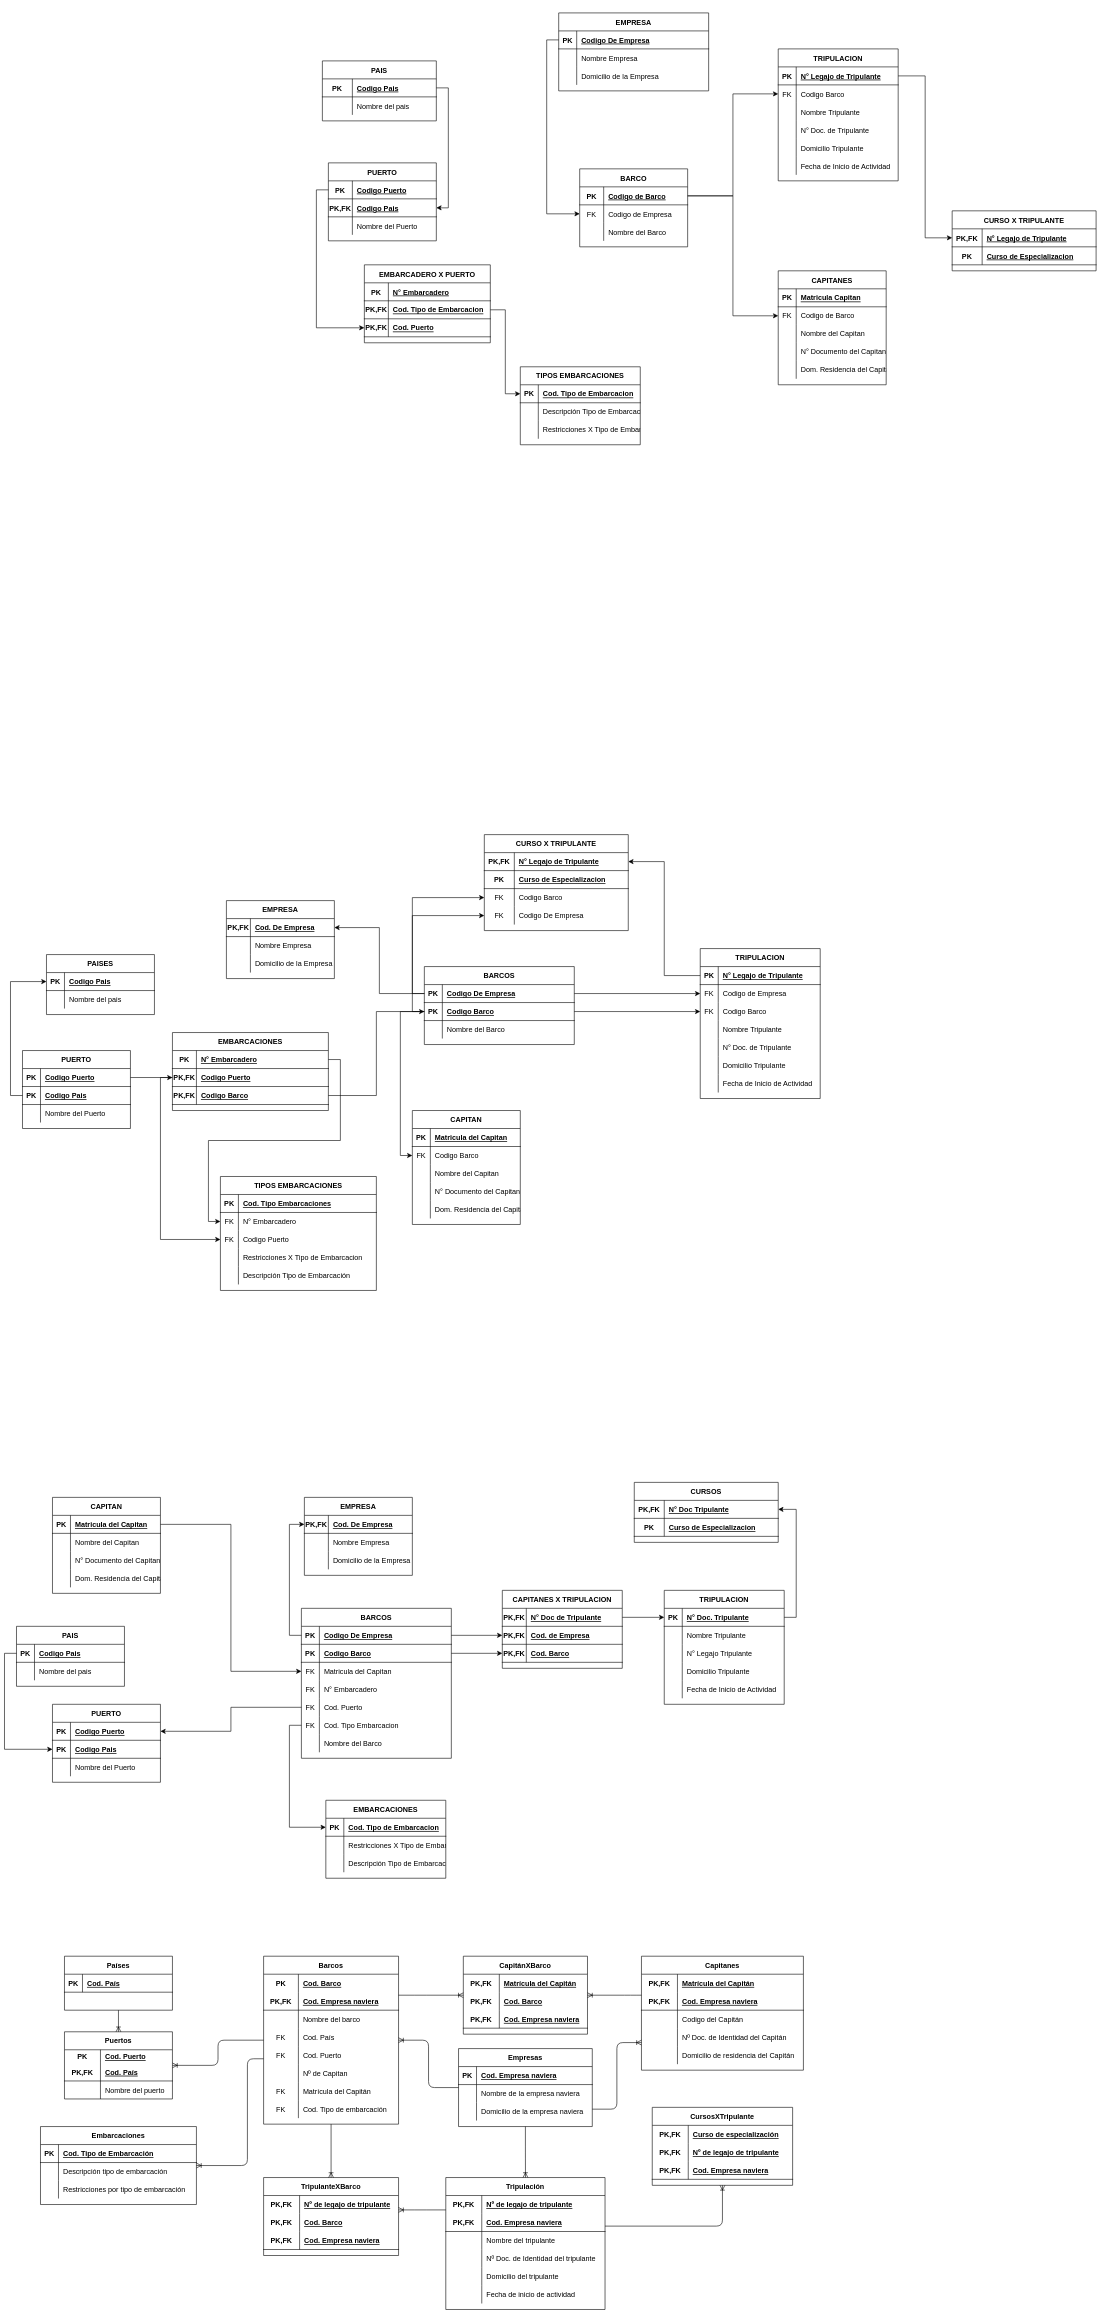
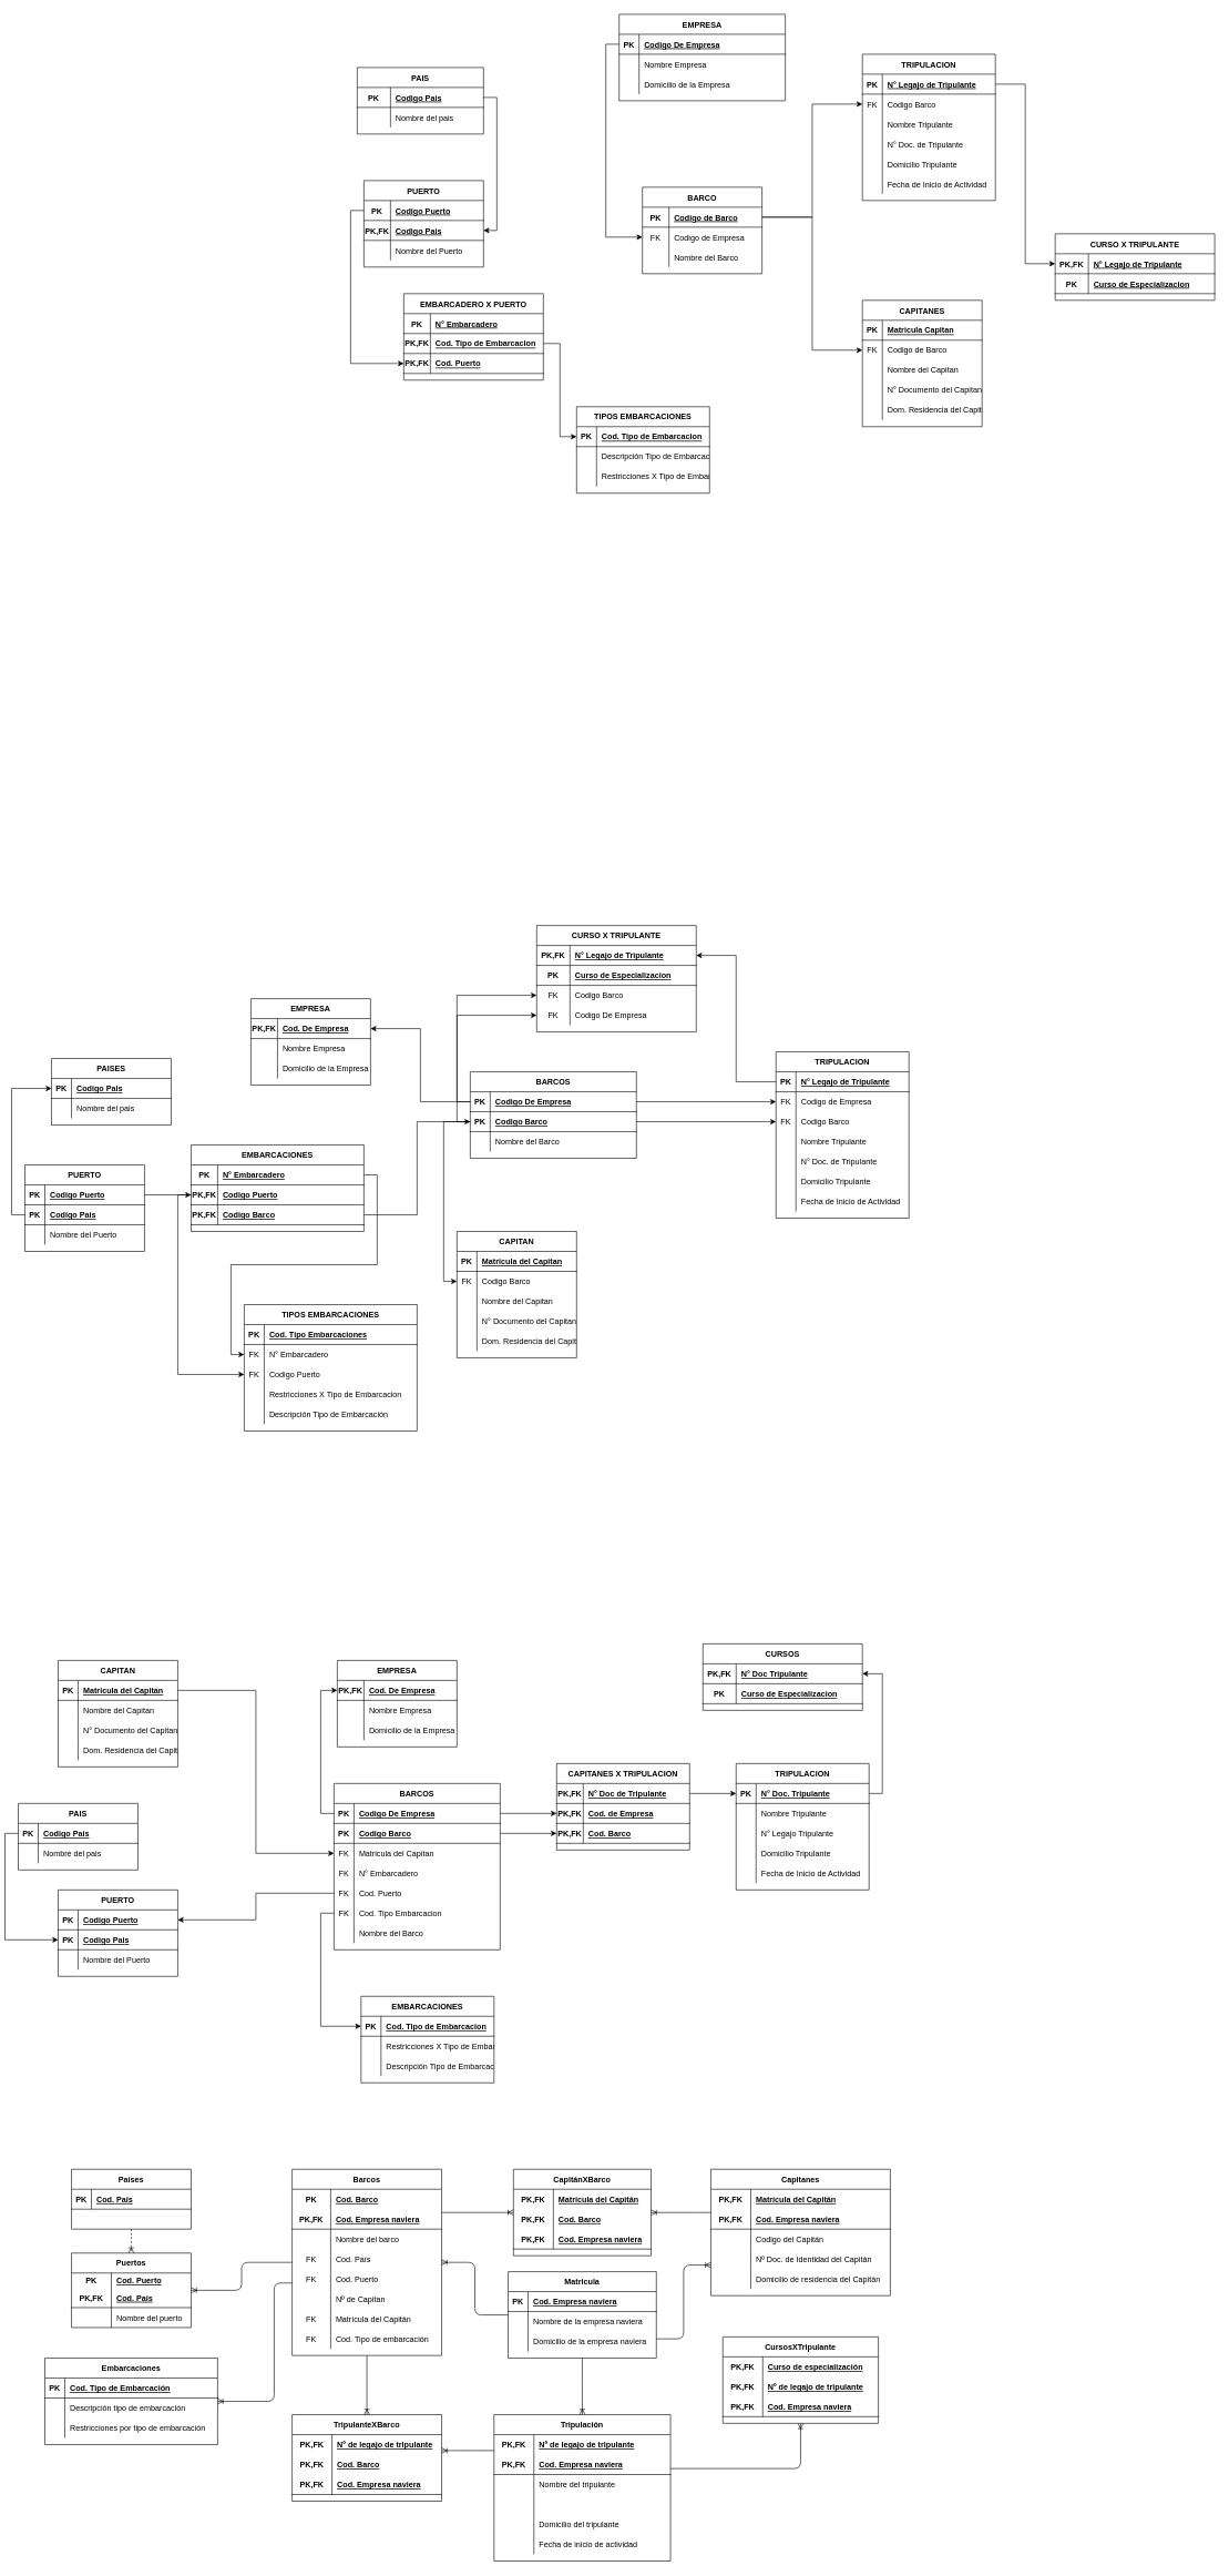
- <mxCell id="476" value="" style="edgeStyle=orthogonalEdgeStyle;fontSize=12;html=1;endArrow=ERoneToMany;" edge="1" parent="1" source="346" target="352"><mxGeometry width="100" height="100" relative="1" as="geometry"><mxPoint x="594" y="3567" as="sourcePoint" /><mxPoint x="694" y="3467" as="targetPoint" /></mxGeometry></mxCell>
+ <mxCell id="476" value="" style="edgeStyle=orthogonalEdgeStyle;fontSize=12;html=1;endArrow=ERoneToMany;dashed=1;" edge="1" parent="1" source="346" target="352"><mxGeometry width="100" height="100" relative="1" as="geometry"><mxPoint x="594" y="3567" as="sourcePoint" /><mxPoint x="694" y="3467" as="targetPoint" /></mxGeometry></mxCell>
- <mxCell id="397" value="Empresas" style="shape=table;startSize=30;container=1;collapsible=1;childLayout=tableLayout;fixedRows=1;rowLines=0;fontStyle=1;align=center;resizeLast=1;" vertex="1" parent="1"><mxGeometry x="757" y="3414" width="223" height="130" as="geometry" /></mxCell>
+ <mxCell id="397" value="Matricula" style="shape=table;startSize=30;container=1;collapsible=1;childLayout=tableLayout;fixedRows=1;rowLines=0;fontStyle=1;align=center;resizeLast=1;" vertex="1" parent="1"><mxGeometry x="757" y="3414" width="223" height="130" as="geometry" /></mxCell>
- <mxCell id="465" value="Nº Doc. de Identidad del tripulante" style="shape=partialRectangle;connectable=0;fillColor=none;top=0;left=0;bottom=0;right=0;align=left;spacingLeft=6;overflow=hidden;" vertex="1" parent="463"><mxGeometry x="60" width="205.5" height="30" as="geometry" /></mxCell>
